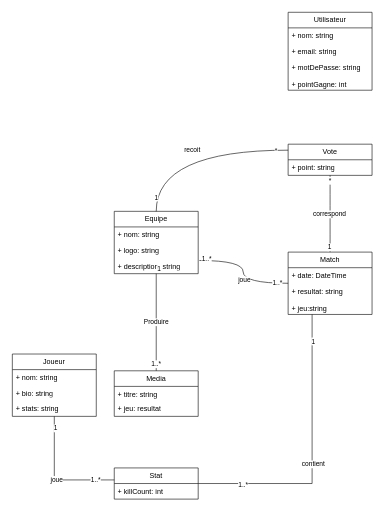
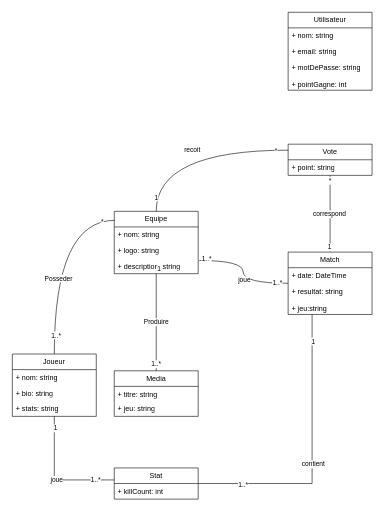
+ <mxCell id="13" value="" style="endArrow=none;endFill=1;html=1;edgeStyle=orthogonalEdgeStyle;align=left;verticalAlign=top;rounded=0;curved=1;exitX=0.007;exitY=0.144;exitDx=0;exitDy=0;exitPerimeter=0;startFill=0;" edge="1" parent="1" source="2" target="6"><mxGeometry x="-1" relative="1" as="geometry"><mxPoint x="540" y="880" as="sourcePoint" /><mxPoint x="740" y="880" as="targetPoint" /></mxGeometry></mxCell>
+ <mxCell id="14" value="*" style="edgeLabel;html=1;align=center;verticalAlign=middle;resizable=0;points=[];" vertex="1" connectable="0" parent="13"><mxGeometry x="-0.872" y="3" relative="1" as="geometry"><mxPoint as="offset" /></mxGeometry></mxCell>
+ <mxCell id="15" value="1..*" style="edgeLabel;html=1;align=center;verticalAlign=middle;resizable=0;points=[];" vertex="1" connectable="0" parent="13"><mxGeometry x="0.804" y="2" relative="1" as="geometry"><mxPoint as="offset" /></mxGeometry></mxCell>
+ <mxCell id="16" value="Posseder" style="edgeLabel;html=1;align=center;verticalAlign=middle;resizable=0;points=[];" vertex="1" connectable="0" parent="13"><mxGeometry x="0.218" y="6" relative="1" as="geometry"><mxPoint as="offset" /></mxGeometry></mxCell>
- <mxCell id="23" value="+ jeu: resultat" style="text;strokeColor=none;fillColor=none;align=left;verticalAlign=top;spacingLeft=4;spacingRight=4;overflow=hidden;rotatable=0;points=[[0,0.5],[1,0.5]];portConstraint=eastwest;whiteSpace=wrap;html=1;" vertex="1" parent="21"><mxGeometry y="50" width="140" height="26" as="geometry" /></mxCell>
+ <mxCell id="23" value="+ jeu: string" style="text;strokeColor=none;fillColor=none;align=left;verticalAlign=top;spacingLeft=4;spacingRight=4;overflow=hidden;rotatable=0;points=[[0,0.5],[1,0.5]];portConstraint=eastwest;whiteSpace=wrap;html=1;" vertex="1" parent="21"><mxGeometry y="50" width="140" height="26" as="geometry" /></mxCell>
